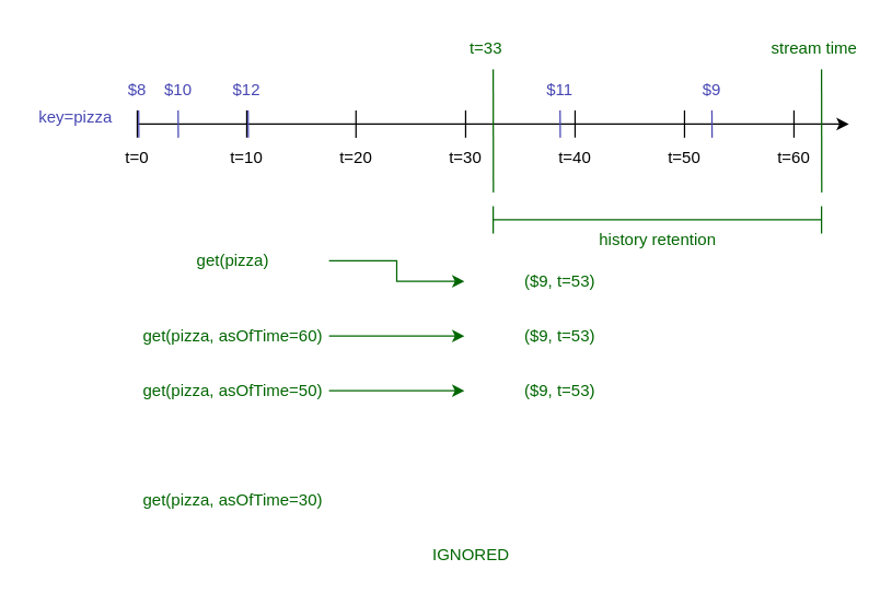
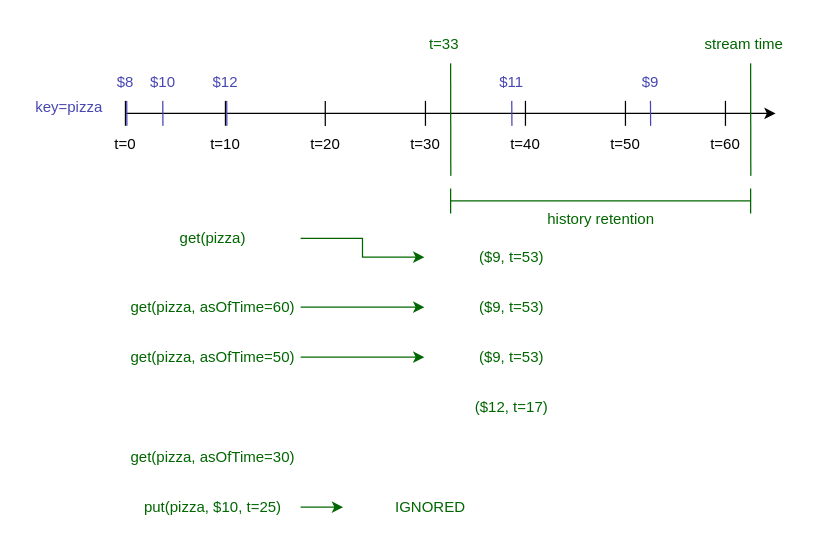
+ <mxCell id="43" value="($12, t=17)" style="text;html=1;align=center;verticalAlign=middle;whiteSpace=wrap;rounded=0;fontColor=#006600;" vertex="1" parent="1"><mxGeometry x="339" y="310" width="140" height="30" as="geometry" /></mxCell>
+ <mxCell id="46" value="put(pizza, $10, t=25)" style="text;html=1;align=center;verticalAlign=middle;whiteSpace=wrap;rounded=0;fontColor=#006600;" vertex="1" parent="1"><mxGeometry x="100" y="390" width="140" height="30" as="geometry" /></mxCell>
+ <mxCell id="45" style="edgeStyle=orthogonalEdgeStyle;rounded=0;orthogonalLoop=1;jettySize=auto;html=1;strokeColor=#006600;" edge="1" parent="1" source="46" target="47"><mxGeometry relative="1" as="geometry" /></mxCell>
